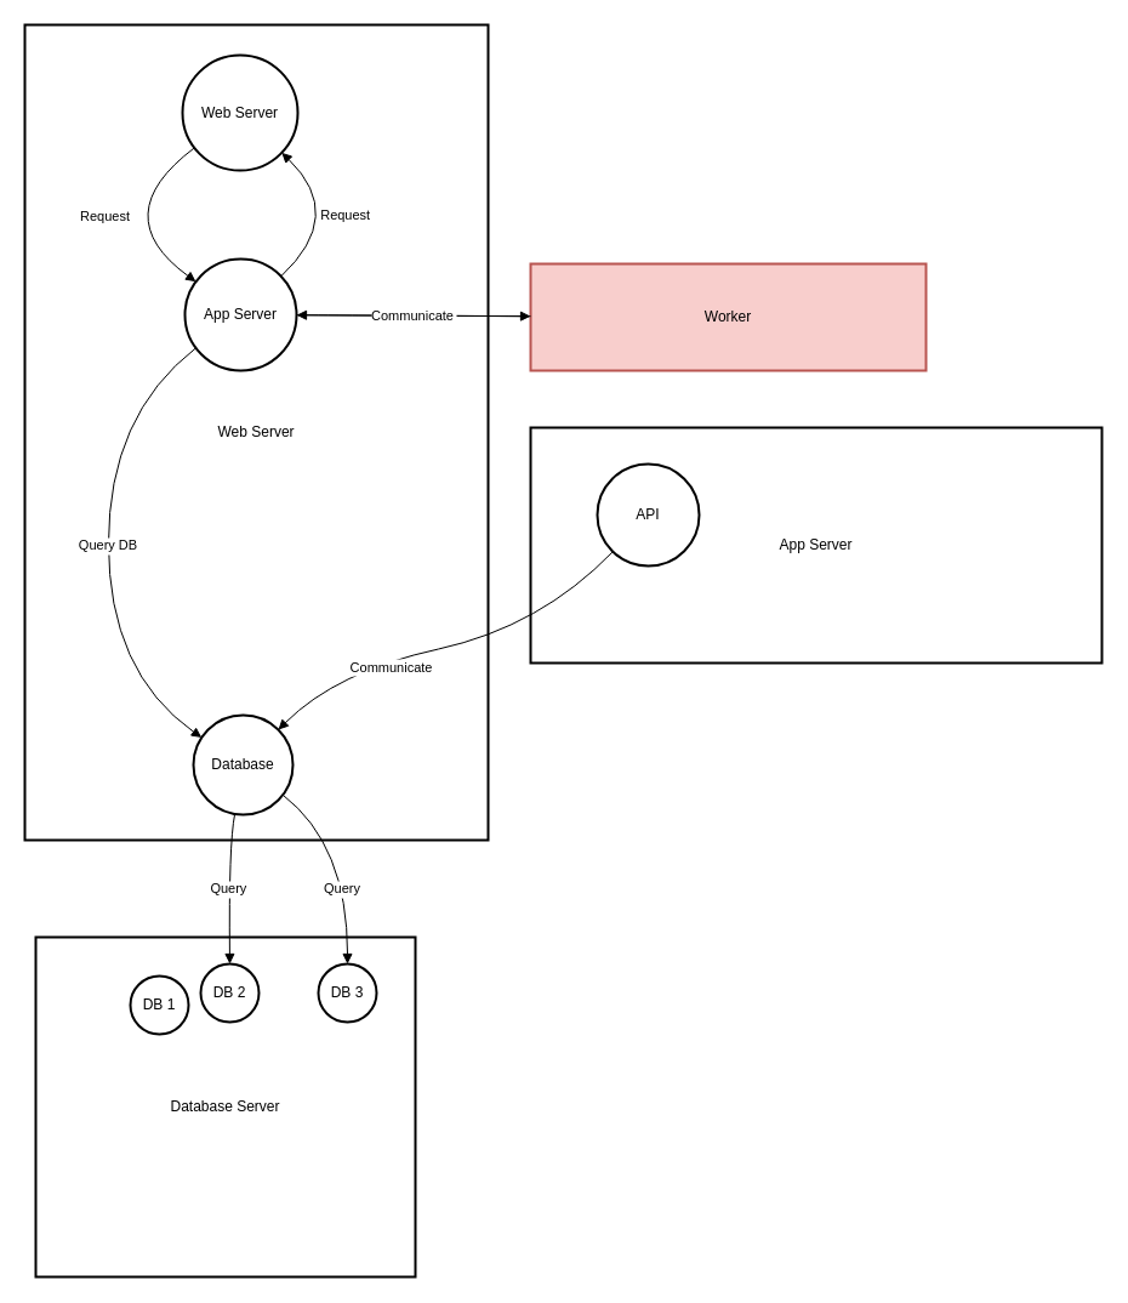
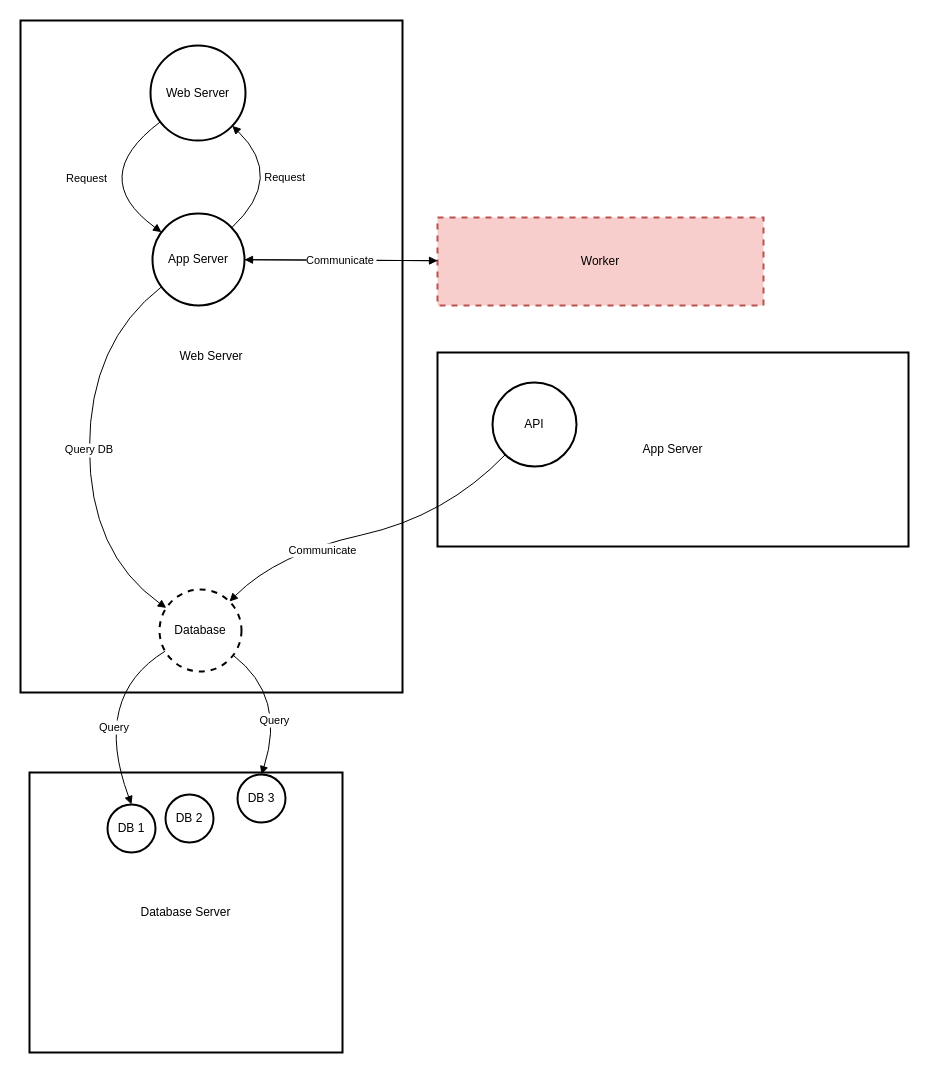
- <mxCell id="3" value="Worker" style="whiteSpace=wrap;strokeWidth=2;fillColor=#f8cecc;strokeColor=#b85450;" parent="1" vertex="1"><mxGeometry x="437" y="217" width="326" height="88" as="geometry" /></mxCell>
+ <mxCell id="3" value="Worker" style="whiteSpace=wrap;strokeWidth=2;fillColor=#f8cecc;strokeColor=#b85450;dashed=1;" parent="1" vertex="1"><mxGeometry x="437" y="217" width="326" height="88" as="geometry" /></mxCell>
- <mxCell id="8" value="Database" style="ellipse;aspect=fixed;strokeWidth=2;whiteSpace=wrap;" parent="1" vertex="1"><mxGeometry x="159" y="589" width="82" height="82" as="geometry" /></mxCell>
+ <mxCell id="8" value="Database" style="ellipse;aspect=fixed;strokeWidth=2;whiteSpace=wrap;dashed=1;" parent="1" vertex="1"><mxGeometry x="159" y="589" width="82" height="82" as="geometry" /></mxCell>
+ <mxCell id="16" value="Query" style="curved=1;startArrow=none;endArrow=block;exitX=0;exitY=0.8;entryX=0.49;entryY=0.01;" parent="1" source="8" target="10" edge="1"><mxGeometry x="0.219" y="11" relative="1" as="geometry"><Array as="points"><mxPoint x="91" y="696" /></Array><mxPoint as="offset" /></mxGeometry></mxCell>
- <mxCell id="17" value="Query" style="curved=1;startArrow=none;endArrow=block;exitX=0.41;exitY=1;entryX=0.49;entryY=0.01;" parent="1" source="8" target="11" edge="1"><mxGeometry relative="1" as="geometry"><Array as="points"><mxPoint x="188" y="696" /></Array></mxGeometry></mxCell>
- <mxCell id="12" value="DB 3" style="ellipse;aspect=fixed;strokeWidth=2;whiteSpace=wrap;" parent="1" vertex="1"><mxGeometry x="262" y="794" width="48" height="48" as="geometry" /></mxCell>
+ <mxCell id="12" value="DB 3" style="ellipse;aspect=fixed;strokeWidth=2;whiteSpace=wrap;" parent="1" vertex="1"><mxGeometry x="237" y="774" width="48" height="48" as="geometry" /></mxCell>
